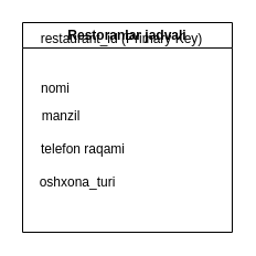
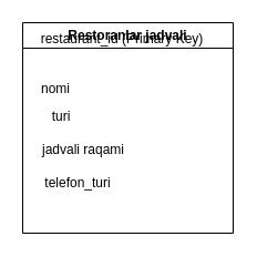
- <mxCell id="5" value="manzil" style="text;html=1;strokeColor=none;fillColor=none;align=center;verticalAlign=middle;whiteSpace=wrap;rounded=0;" vertex="1" parent="2"><mxGeometry x="10" y="70" width="50" height="30" as="geometry" /></mxCell>
+ <mxCell id="5" value="turi" style="text;html=1;strokeColor=none;fillColor=none;align=center;verticalAlign=middle;whiteSpace=wrap;rounded=0;" vertex="1" parent="2"><mxGeometry x="10" y="70" width="50" height="30" as="geometry" /></mxCell>
- <mxCell id="6" value="telefon raqami" style="text;html=1;strokeColor=none;fillColor=none;align=center;verticalAlign=middle;whiteSpace=wrap;rounded=0;" vertex="1" parent="2"><mxGeometry x="10" y="100" width="90" height="30" as="geometry" /></mxCell>
+ <mxCell id="6" value="jadvali raqami" style="text;html=1;strokeColor=none;fillColor=none;align=center;verticalAlign=middle;whiteSpace=wrap;rounded=0;" vertex="1" parent="2"><mxGeometry x="10" y="100" width="90" height="30" as="geometry" /></mxCell>
- <mxCell id="7" value="oshxona_turi" style="text;html=1;strokeColor=none;fillColor=none;align=center;verticalAlign=middle;whiteSpace=wrap;rounded=0;" vertex="1" parent="2"><mxGeometry y="130" width="100" height="30" as="geometry" /></mxCell>
+ <mxCell id="7" value="telefon_turi" style="text;html=1;strokeColor=none;fillColor=none;align=center;verticalAlign=middle;whiteSpace=wrap;rounded=0;" vertex="1" parent="2"><mxGeometry y="130" width="100" height="30" as="geometry" /></mxCell>
